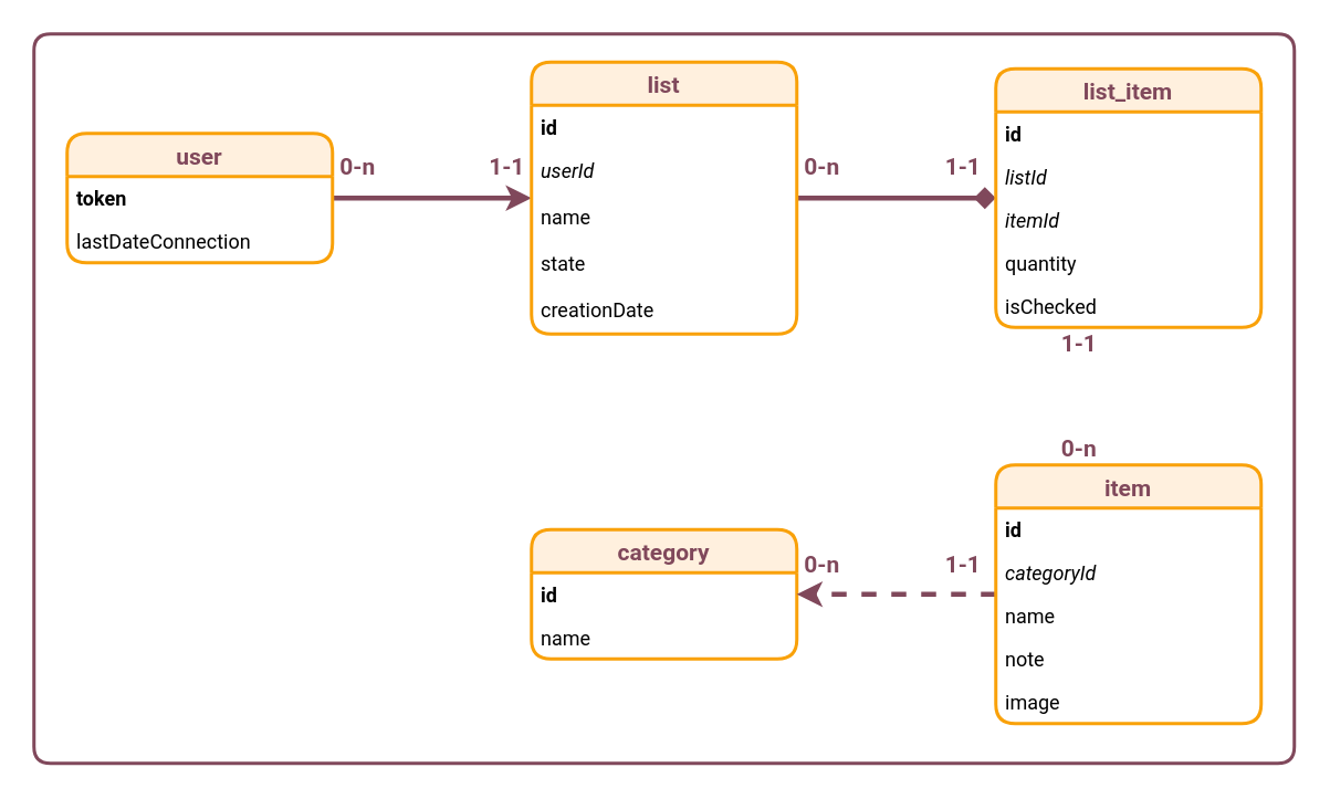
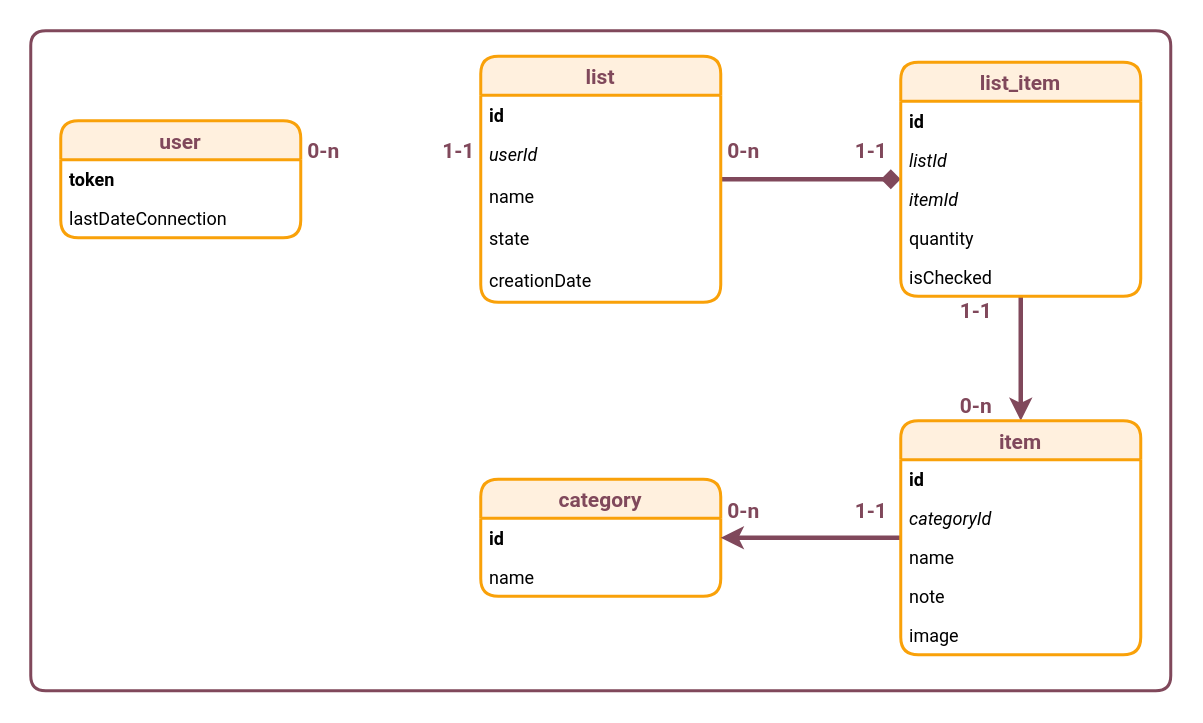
- <mxCell id="3" value="" style="edgeStyle=orthogonalEdgeStyle;rounded=0;orthogonalLoop=1;jettySize=auto;html=1;strokeColor=#80485B;strokeWidth=3;fontFamily=Roboto;fontSource=https%3A%2F%2Ffonts.googleapis.com%2Fcss%3Ffamily%3DRoboto;fontSize=14;fontColor=#80485B;" edge="1" parent="1" source="4" target="8"><mxGeometry relative="1" as="geometry" /></mxCell>
+ <mxCell id="16" value="" style="edgeStyle=orthogonalEdgeStyle;rounded=0;orthogonalLoop=1;jettySize=auto;html=1;strokeColor=#80485B;strokeWidth=3;fontFamily=Roboto;fontSource=https%3A%2F%2Ffonts.googleapis.com%2Fcss%3Ffamily%3DRoboto;fontSize=14;fontColor=#80485B;" edge="1" parent="1" source="17" target="30"><mxGeometry relative="1" as="geometry" /></mxCell>
- <mxCell id="29" style="edgeStyle=orthogonalEdgeStyle;rounded=0;orthogonalLoop=1;jettySize=auto;html=1;strokeColor=#80485B;strokeWidth=3;fontFamily=Roboto;fontSource=https%3A%2F%2Ffonts.googleapis.com%2Fcss%3Ffamily%3DRoboto;fontSize=14;fontColor=#80485B;dashed=1;" edge="1" parent="1" source="30" target="23"><mxGeometry relative="1" as="geometry" /></mxCell>
+ <mxCell id="29" style="edgeStyle=orthogonalEdgeStyle;rounded=0;orthogonalLoop=1;jettySize=auto;html=1;strokeColor=#80485B;strokeWidth=3;fontFamily=Roboto;fontSource=https%3A%2F%2Ffonts.googleapis.com%2Fcss%3Ffamily%3DRoboto;fontSize=14;fontColor=#80485B;" edge="1" parent="1" source="30" target="23"><mxGeometry relative="1" as="geometry" /></mxCell>
